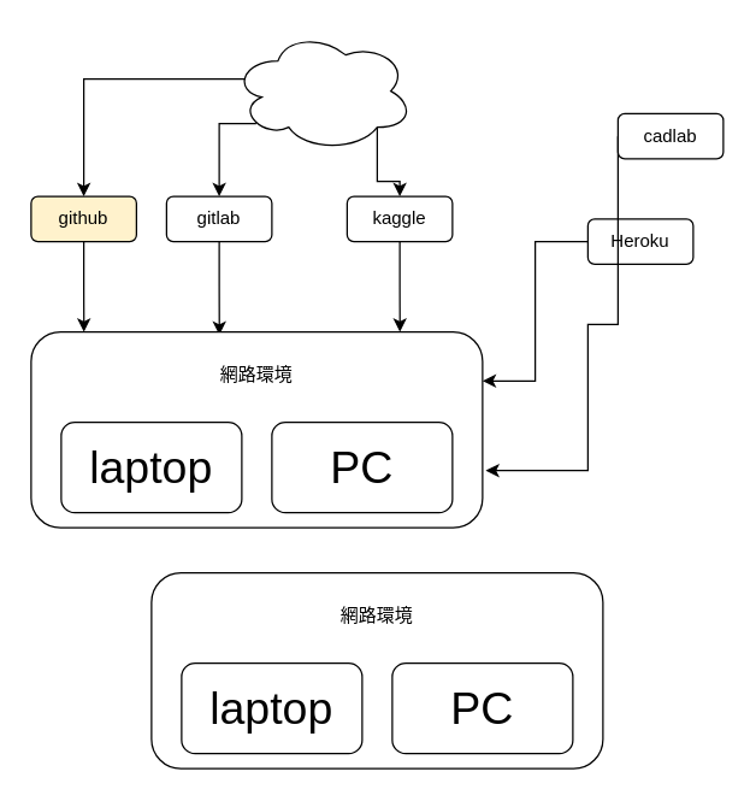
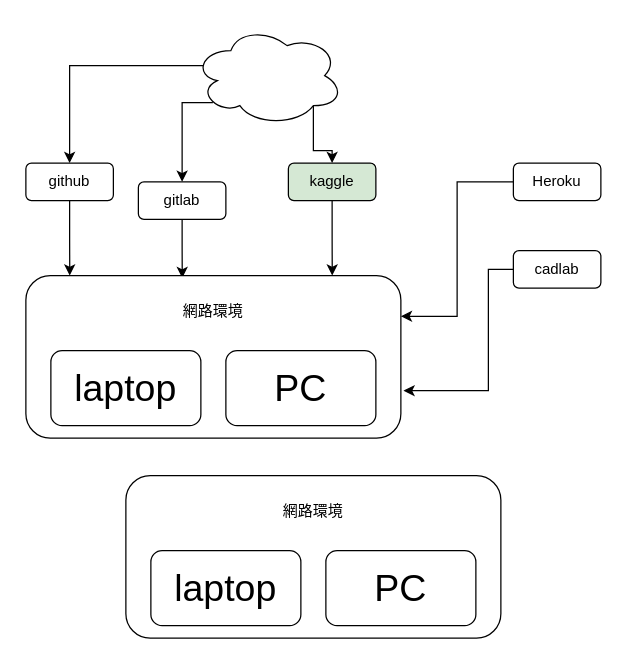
- <mxCell id="15" value="cadlab" style="rounded=1;whiteSpace=wrap;html=1;" vertex="1" parent="1"><mxGeometry x="410" y="75" width="70" height="30" as="geometry" /></mxCell>
+ <mxCell id="15" value="cadlab" style="rounded=1;whiteSpace=wrap;html=1;" vertex="1" parent="1"><mxGeometry x="410" y="200" width="70" height="30" as="geometry" /></mxCell>
- <mxCell id="7" value="github" style="rounded=1;whiteSpace=wrap;html=1;fillColor=#fff2cc;" vertex="1" parent="1"><mxGeometry x="20" y="130" width="70" height="30" as="geometry" /></mxCell>
+ <mxCell id="7" value="github" style="rounded=1;whiteSpace=wrap;html=1;" vertex="1" parent="1"><mxGeometry x="20" y="130" width="70" height="30" as="geometry" /></mxCell>
- <mxCell id="9" value="gitlab" style="rounded=1;whiteSpace=wrap;html=1;" vertex="1" parent="1"><mxGeometry x="110" y="130" width="70" height="30" as="geometry" /></mxCell>
+ <mxCell id="9" value="gitlab" style="rounded=1;whiteSpace=wrap;html=1;" vertex="1" parent="1"><mxGeometry x="110" y="145" width="70" height="30" as="geometry" /></mxCell>
- <mxCell id="11" value="kaggle" style="rounded=1;whiteSpace=wrap;html=1;" vertex="1" parent="1"><mxGeometry x="230" y="130" width="70" height="30" as="geometry" /></mxCell>
+ <mxCell id="11" value="kaggle" style="rounded=1;whiteSpace=wrap;html=1;fillColor=#d5e8d4;" vertex="1" parent="1"><mxGeometry x="230" y="130" width="70" height="30" as="geometry" /></mxCell>
- <mxCell id="13" value="Heroku" style="rounded=1;whiteSpace=wrap;html=1;" vertex="1" parent="1"><mxGeometry x="390" y="145" width="70" height="30" as="geometry" /></mxCell>
+ <mxCell id="13" value="Heroku" style="rounded=1;whiteSpace=wrap;html=1;" vertex="1" parent="1"><mxGeometry x="410" y="130" width="70" height="30" as="geometry" /></mxCell>
